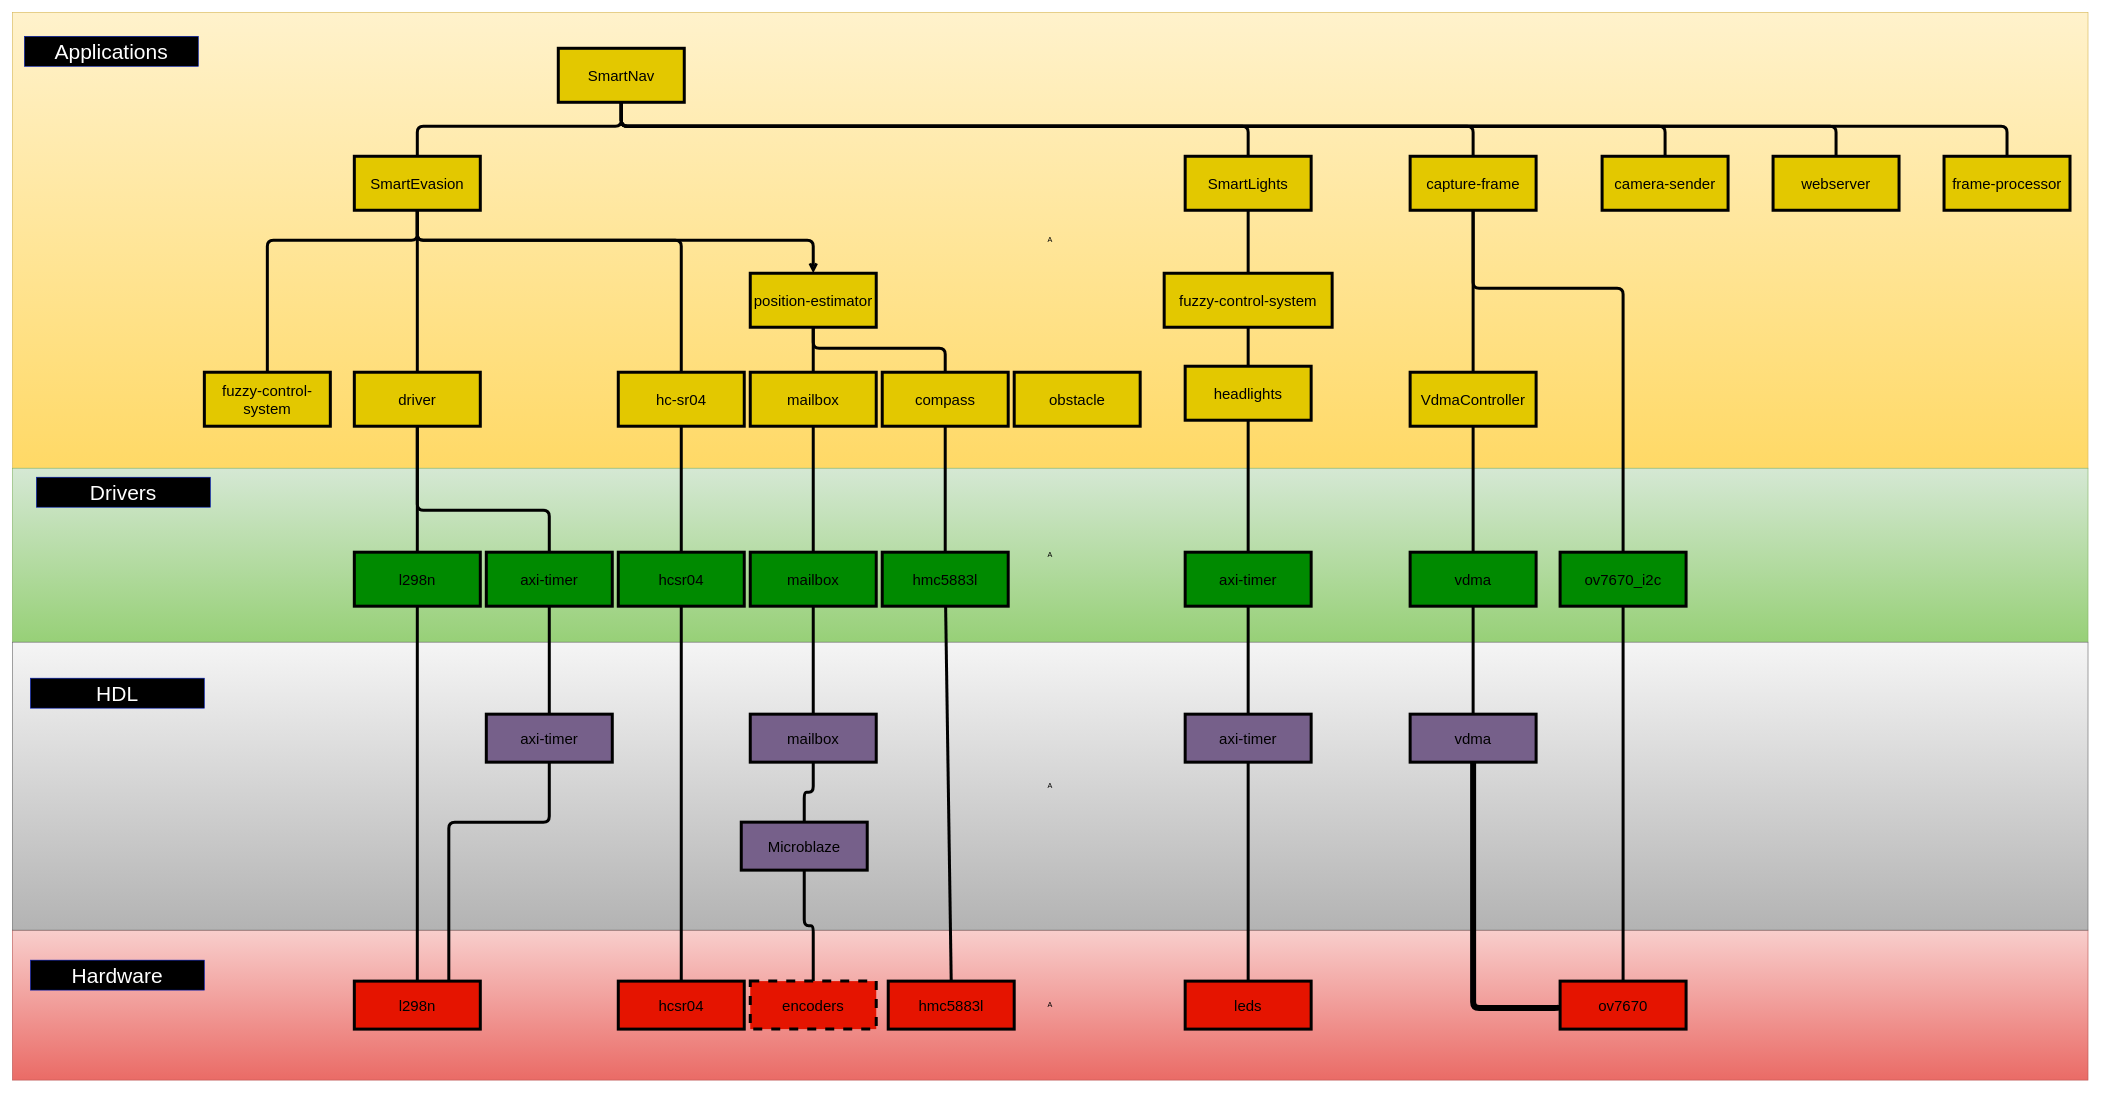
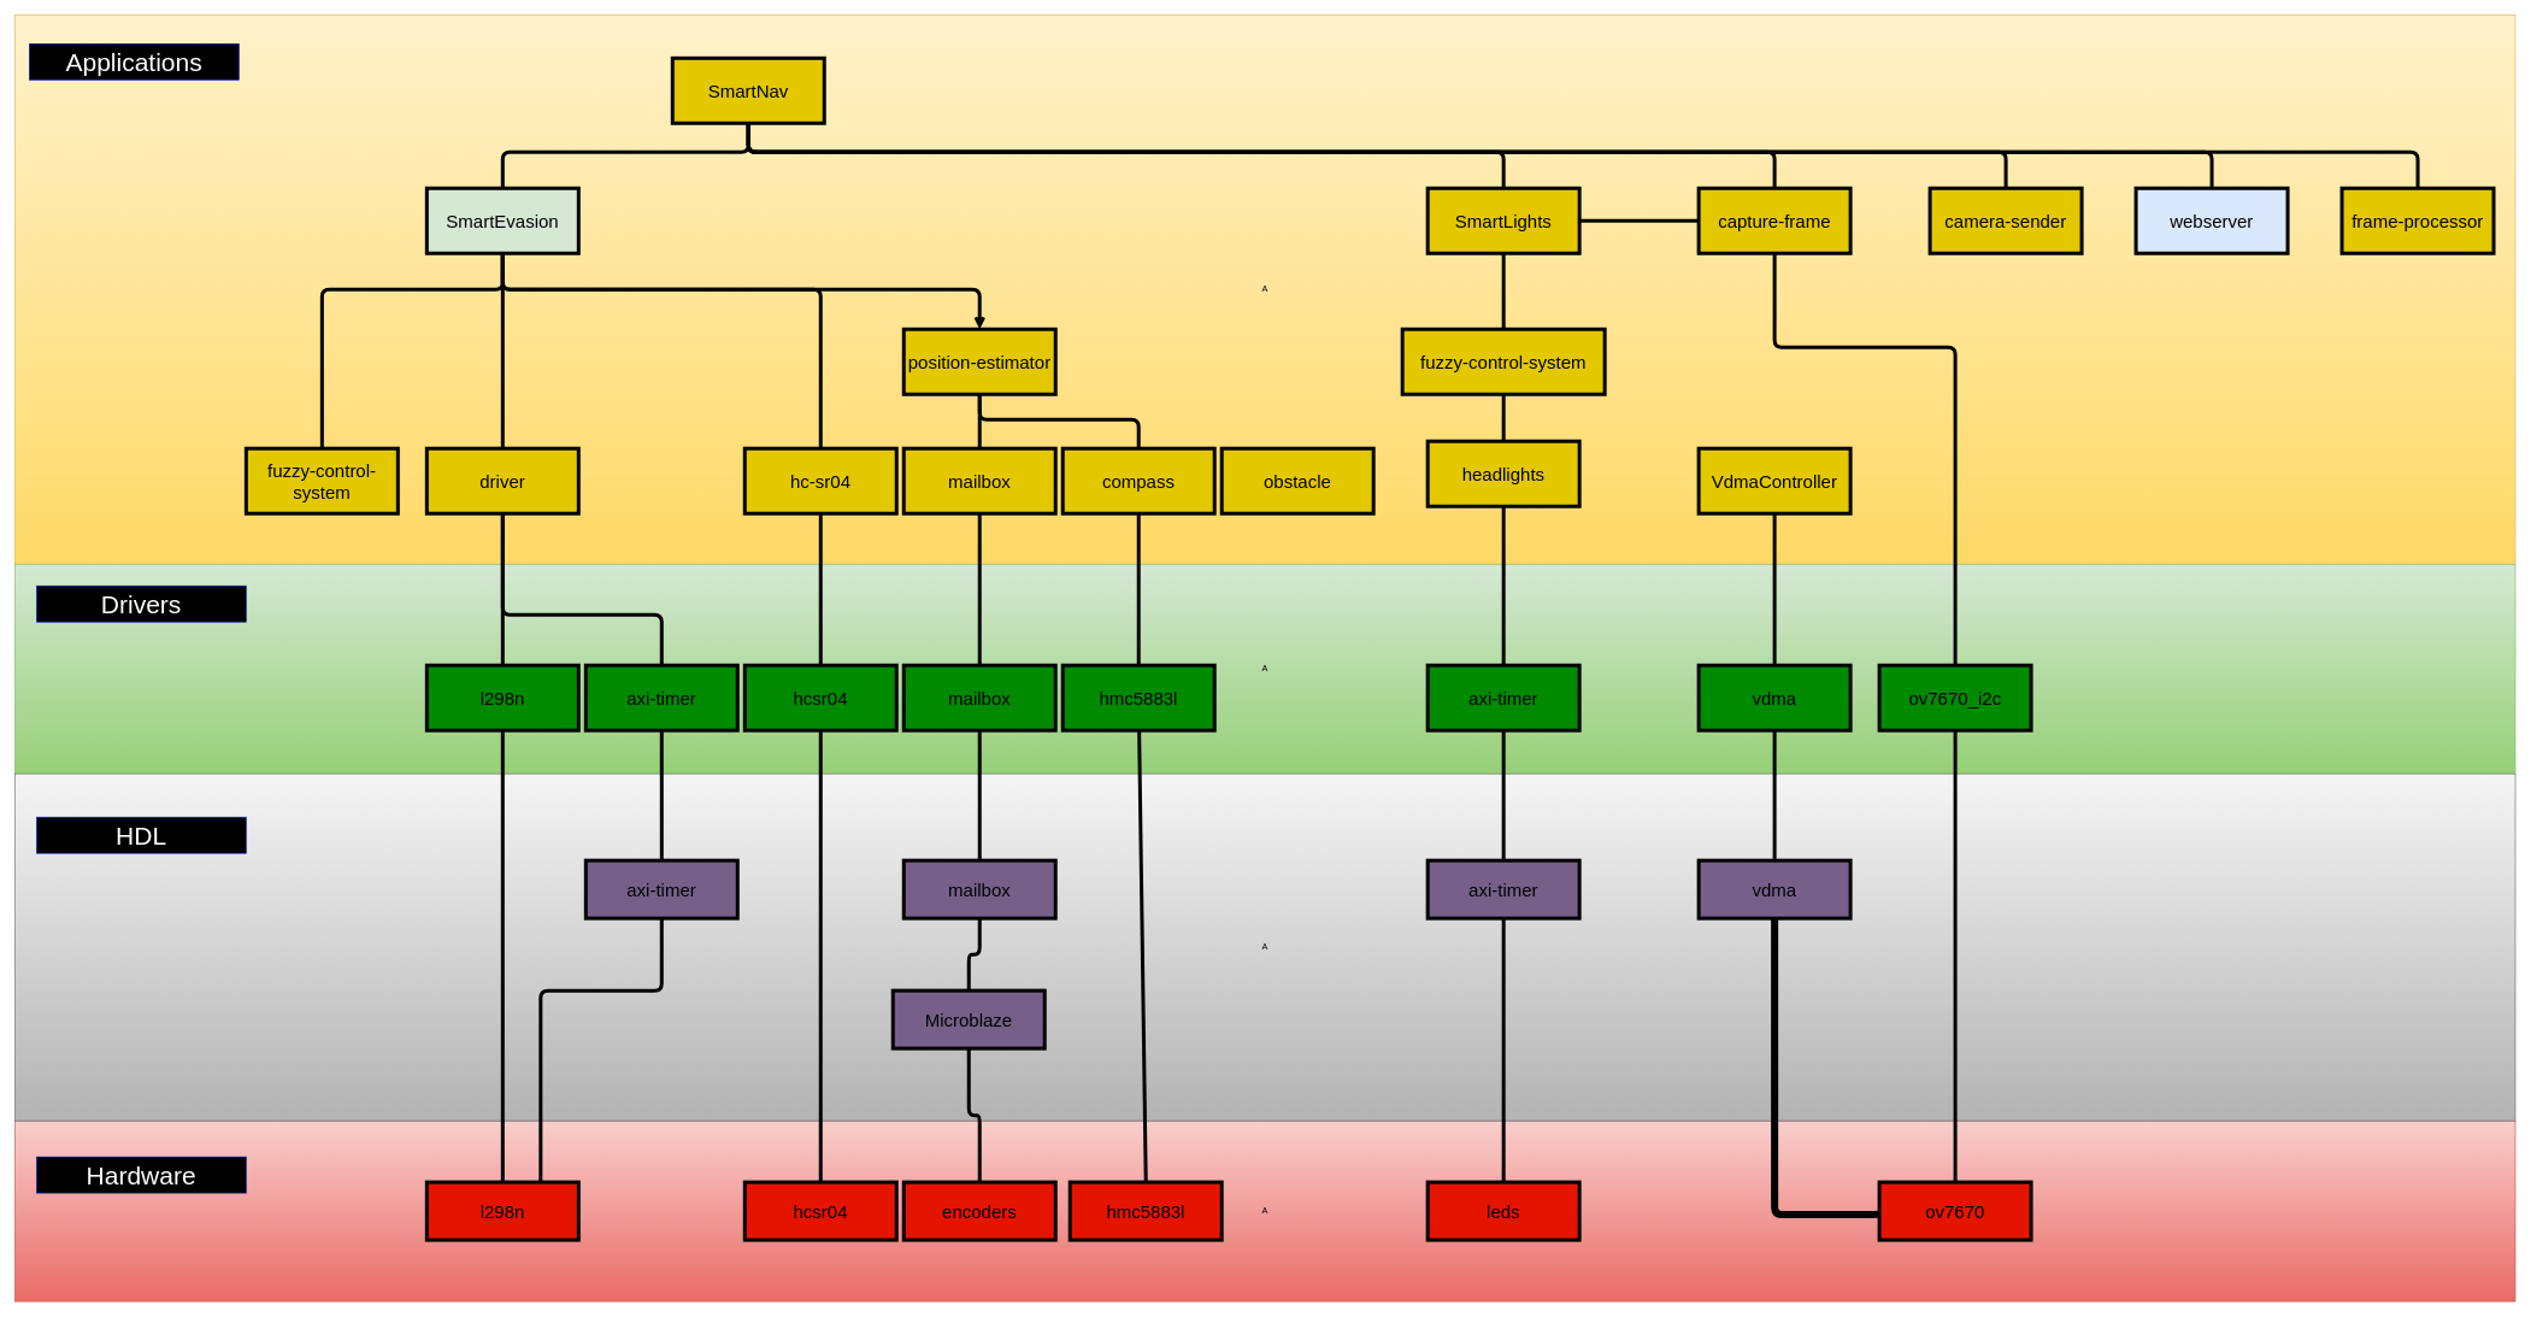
- <mxCell id="52" value="&lt;font style=&quot;font-size: 25px;&quot;&gt;SmartEvasion&lt;/font&gt;" style="rounded=0;whiteSpace=wrap;html=1;strokeColor=#000000;fillColor=#e3c800;fontColor=#000000;strokeWidth=5;" parent="1" vertex="1"><mxGeometry x="590" y="260" width="210" height="90" as="geometry" /></mxCell>
+ <mxCell id="52" value="&lt;font style=&quot;font-size: 25px;&quot;&gt;SmartEvasion&lt;/font&gt;" style="rounded=0;whiteSpace=wrap;html=1;strokeColor=#000000;fillColor=#d5e8d4;fontColor=#000000;strokeWidth=5;" parent="1" vertex="1"><mxGeometry x="590" y="260" width="210" height="90" as="geometry" /></mxCell>
- <mxCell id="80" value="&lt;span style=&quot;font-size: 25px;&quot;&gt;webserver&lt;/span&gt;" style="rounded=0;whiteSpace=wrap;html=1;strokeColor=#000000;fillColor=#e3c800;fontColor=#000000;strokeWidth=5;" parent="1" vertex="1"><mxGeometry x="2955" y="260" width="210" height="90" as="geometry" /></mxCell>
+ <mxCell id="80" value="&lt;span style=&quot;font-size: 25px;&quot;&gt;webserver&lt;/span&gt;" style="rounded=0;whiteSpace=wrap;html=1;strokeColor=#000000;fillColor=#dae8fc;fontColor=#000000;strokeWidth=5;" parent="1" vertex="1"><mxGeometry x="2955" y="260" width="210" height="90" as="geometry" /></mxCell>
- <mxCell id="61" style="edgeStyle=orthogonalEdgeStyle;html=1;entryX=0.5;entryY=0;entryDx=0;entryDy=0;strokeColor=#000000;strokeWidth=5;startArrow=none;startFill=0;endArrow=none;endFill=0;" parent="1" source="63" target="65" edge="1"><mxGeometry relative="1" as="geometry" /></mxCell>
+ <mxCell id="61" style="edgeStyle=orthogonalEdgeStyle;html=1;strokeColor=#000000;strokeWidth=5;startArrow=none;startFill=0;endArrow=none;endFill=0;" parent="1" source="63" target="55" edge="1"><mxGeometry relative="1" as="geometry" /></mxCell>
- <mxCell id="7" value="&lt;font style=&quot;font-size: 35px;&quot;&gt;Drivers&lt;/font&gt;" style="text;html=1;strokeColor=#001DBC;fillColor=#000000;align=center;verticalAlign=middle;whiteSpace=wrap;rounded=0;fontColor=#ffffff;" parent="1" vertex="1"><mxGeometry x="60" y="795" width="290" height="50" as="geometry" /></mxCell>
+ <mxCell id="7" value="&lt;font style=&quot;font-size: 35px;&quot;&gt;Drivers&lt;/font&gt;" style="text;html=1;strokeColor=#001DBC;fillColor=#000000;align=center;verticalAlign=middle;whiteSpace=wrap;rounded=0;fontColor=#ffffff;" parent="1" vertex="1"><mxGeometry x="50" y="810" width="290" height="50" as="geometry" /></mxCell>
- <mxCell id="71" value="&lt;span style=&quot;color: rgb(0, 0, 0); font-size: 25px;&quot;&gt;encoders&lt;/span&gt;" style="rounded=0;whiteSpace=wrap;html=1;fillColor=#e51400;fontColor=#ffffff;strokeColor=#000000;strokeWidth=5;dashed=1;" parent="1" vertex="1"><mxGeometry x="1250" y="1635" width="210" height="80" as="geometry" /></mxCell>
+ <mxCell id="71" value="&lt;span style=&quot;color: rgb(0, 0, 0); font-size: 25px;&quot;&gt;encoders&lt;/span&gt;" style="rounded=0;whiteSpace=wrap;html=1;fillColor=#e51400;fontColor=#ffffff;strokeColor=#000000;strokeWidth=5;" parent="1" vertex="1"><mxGeometry x="1250" y="1635" width="210" height="80" as="geometry" /></mxCell>
